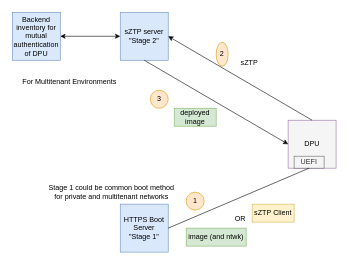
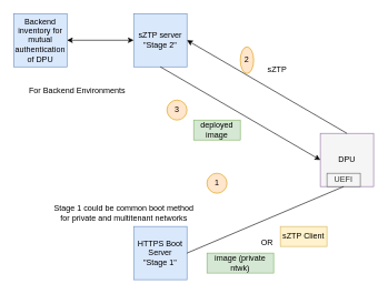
- <mxCell id="19" value="For Multitenant Environments" style="text;html=1;align=center;verticalAlign=middle;resizable=0;points=[];autosize=1;strokeColor=none;fillColor=none;" vertex="1" parent="1"><mxGeometry x="25" y="121" width="180" height="30" as="geometry" /></mxCell>
+ <mxCell id="19" value="For Backend Environments" style="text;html=1;align=center;verticalAlign=middle;resizable=0;points=[];autosize=1;strokeColor=none;fillColor=none;" vertex="1" parent="1"><mxGeometry x="25" y="121" width="180" height="30" as="geometry" /></mxCell>
- <mxCell id="10" value="1" style="ellipse;whiteSpace=wrap;html=1;aspect=fixed;fillColor=#ffe6cc;strokeColor=#d79b00;" vertex="1" parent="1"><mxGeometry x="310" y="320" width="30" height="30" as="geometry" /></mxCell>
+ <mxCell id="10" value="1" style="ellipse;whiteSpace=wrap;html=1;aspect=fixed;fillColor=#ffe6cc;strokeColor=#d79b00;" vertex="1" parent="1"><mxGeometry x="310" y="260" width="30" height="30" as="geometry" /></mxCell>
- <mxCell id="7" value="image (and ntwk)" style="rounded=0;whiteSpace=wrap;html=1;fillColor=#d5e8d4;strokeColor=#82b366;" vertex="1" parent="1"><mxGeometry x="310" y="380" width="100" height="30" as="geometry" /></mxCell>
+ <mxCell id="7" value="image (private ntwk)" style="rounded=0;whiteSpace=wrap;html=1;fillColor=#d5e8d4;strokeColor=#82b366;" vertex="1" parent="1"><mxGeometry x="310" y="380" width="100" height="30" as="geometry" /></mxCell>
